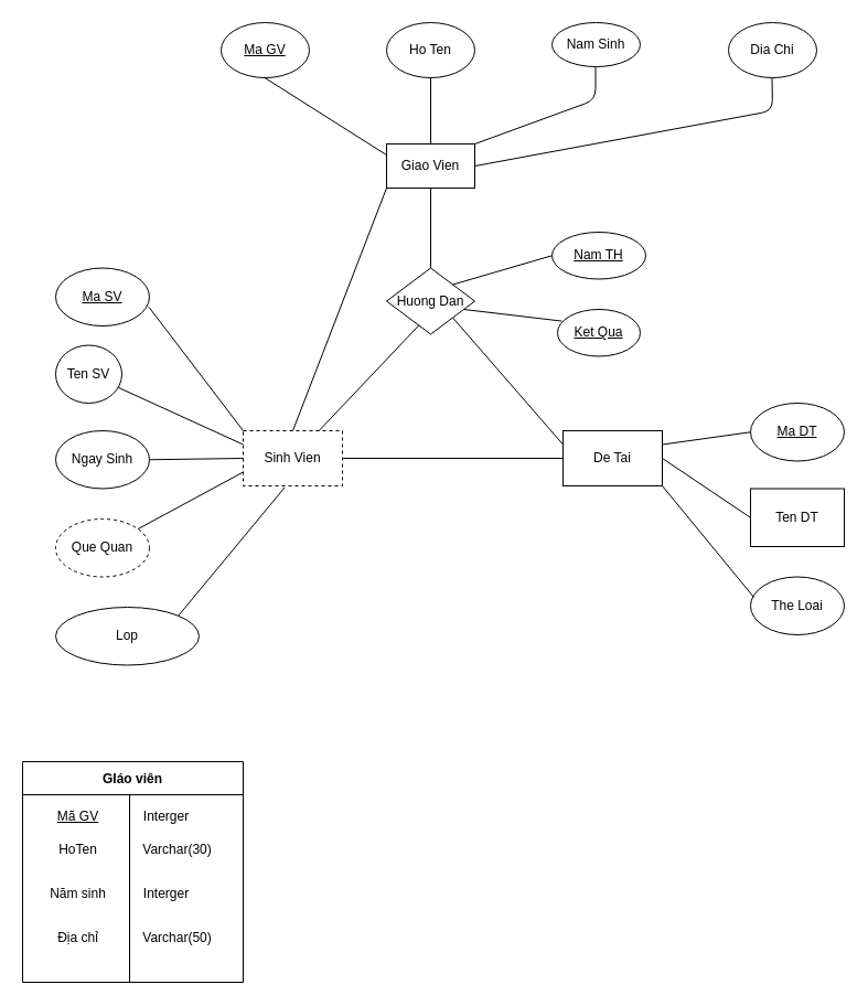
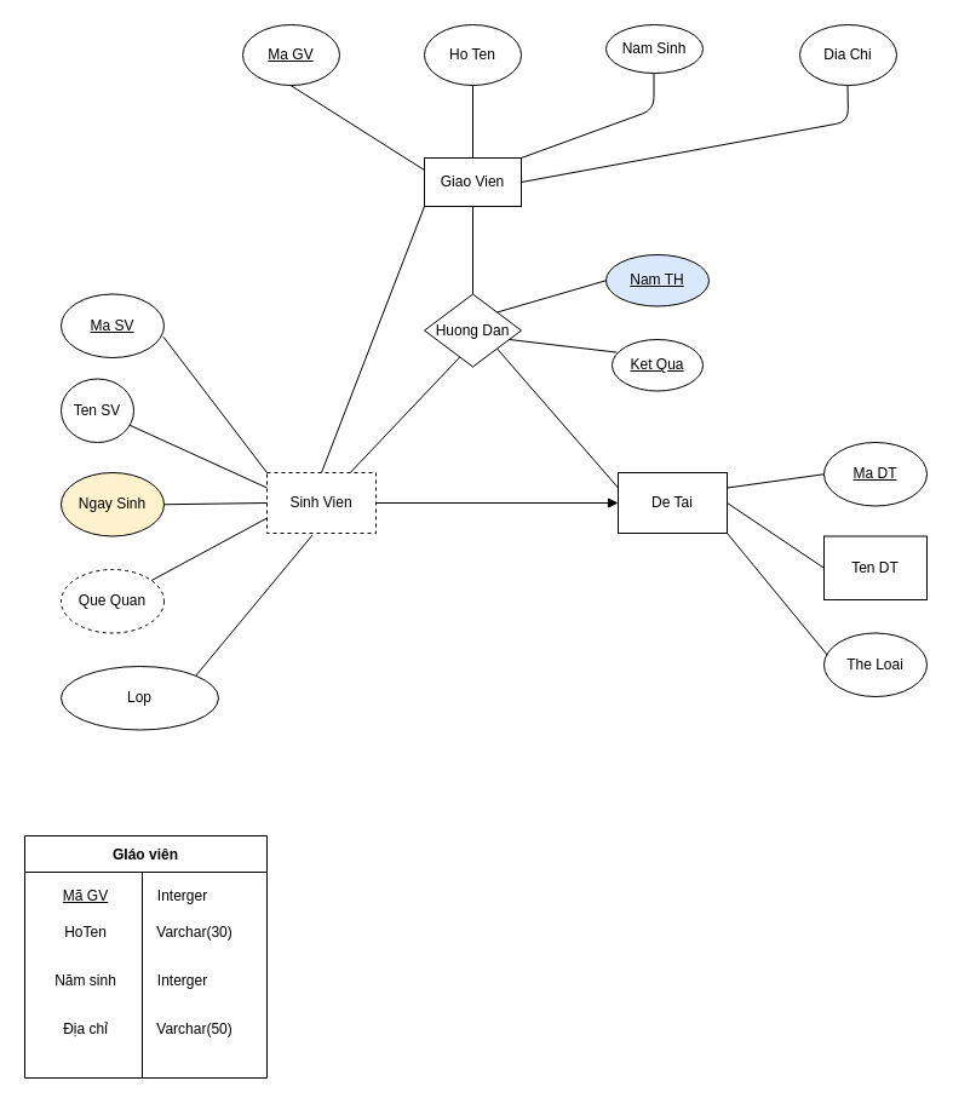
- <mxCell id="40" value="&lt;u&gt;Nam TH&lt;/u&gt;" style="ellipse;whiteSpace=wrap;html=1;rounded=0;" vertex="1" parent="1"><mxGeometry x="500" y="210" width="85" height="42.5" as="geometry" /></mxCell>
+ <mxCell id="40" value="&lt;u&gt;Nam TH&lt;/u&gt;" style="ellipse;whiteSpace=wrap;html=1;rounded=0;fillColor=#dae8fc;" vertex="1" parent="1"><mxGeometry x="500" y="210" width="85" height="42.5" as="geometry" /></mxCell>
- <mxCell id="48" value="" style="endArrow=none;html=1;entryX=0;entryY=0.5;entryDx=0;entryDy=0;exitX=1;exitY=0.5;exitDx=0;exitDy=0;" edge="1" parent="1" source="21" target="32"><mxGeometry width="50" height="50" relative="1" as="geometry"><mxPoint x="380" y="450" as="sourcePoint" /><mxPoint x="430" y="400" as="targetPoint" /></mxGeometry></mxCell>
+ <mxCell id="48" value="" style="endArrow=block;html=1;entryX=0;entryY=0.5;entryDx=0;entryDy=0;exitX=1;exitY=0.5;exitDx=0;exitDy=0;" edge="1" parent="1" source="21" target="32"><mxGeometry width="50" height="50" relative="1" as="geometry"><mxPoint x="380" y="450" as="sourcePoint" /><mxPoint x="430" y="400" as="targetPoint" /></mxGeometry></mxCell>
- <mxCell id="23" value="Ngay Sinh" style="ellipse;whiteSpace=wrap;html=1;rounded=0;" vertex="1" parent="1"><mxGeometry x="50" y="390" width="85" height="52.5" as="geometry" /></mxCell>
+ <mxCell id="23" value="Ngay Sinh" style="ellipse;whiteSpace=wrap;html=1;rounded=0;fillColor=#fff2cc;" vertex="1" parent="1"><mxGeometry x="50" y="390" width="85" height="52.5" as="geometry" /></mxCell>
